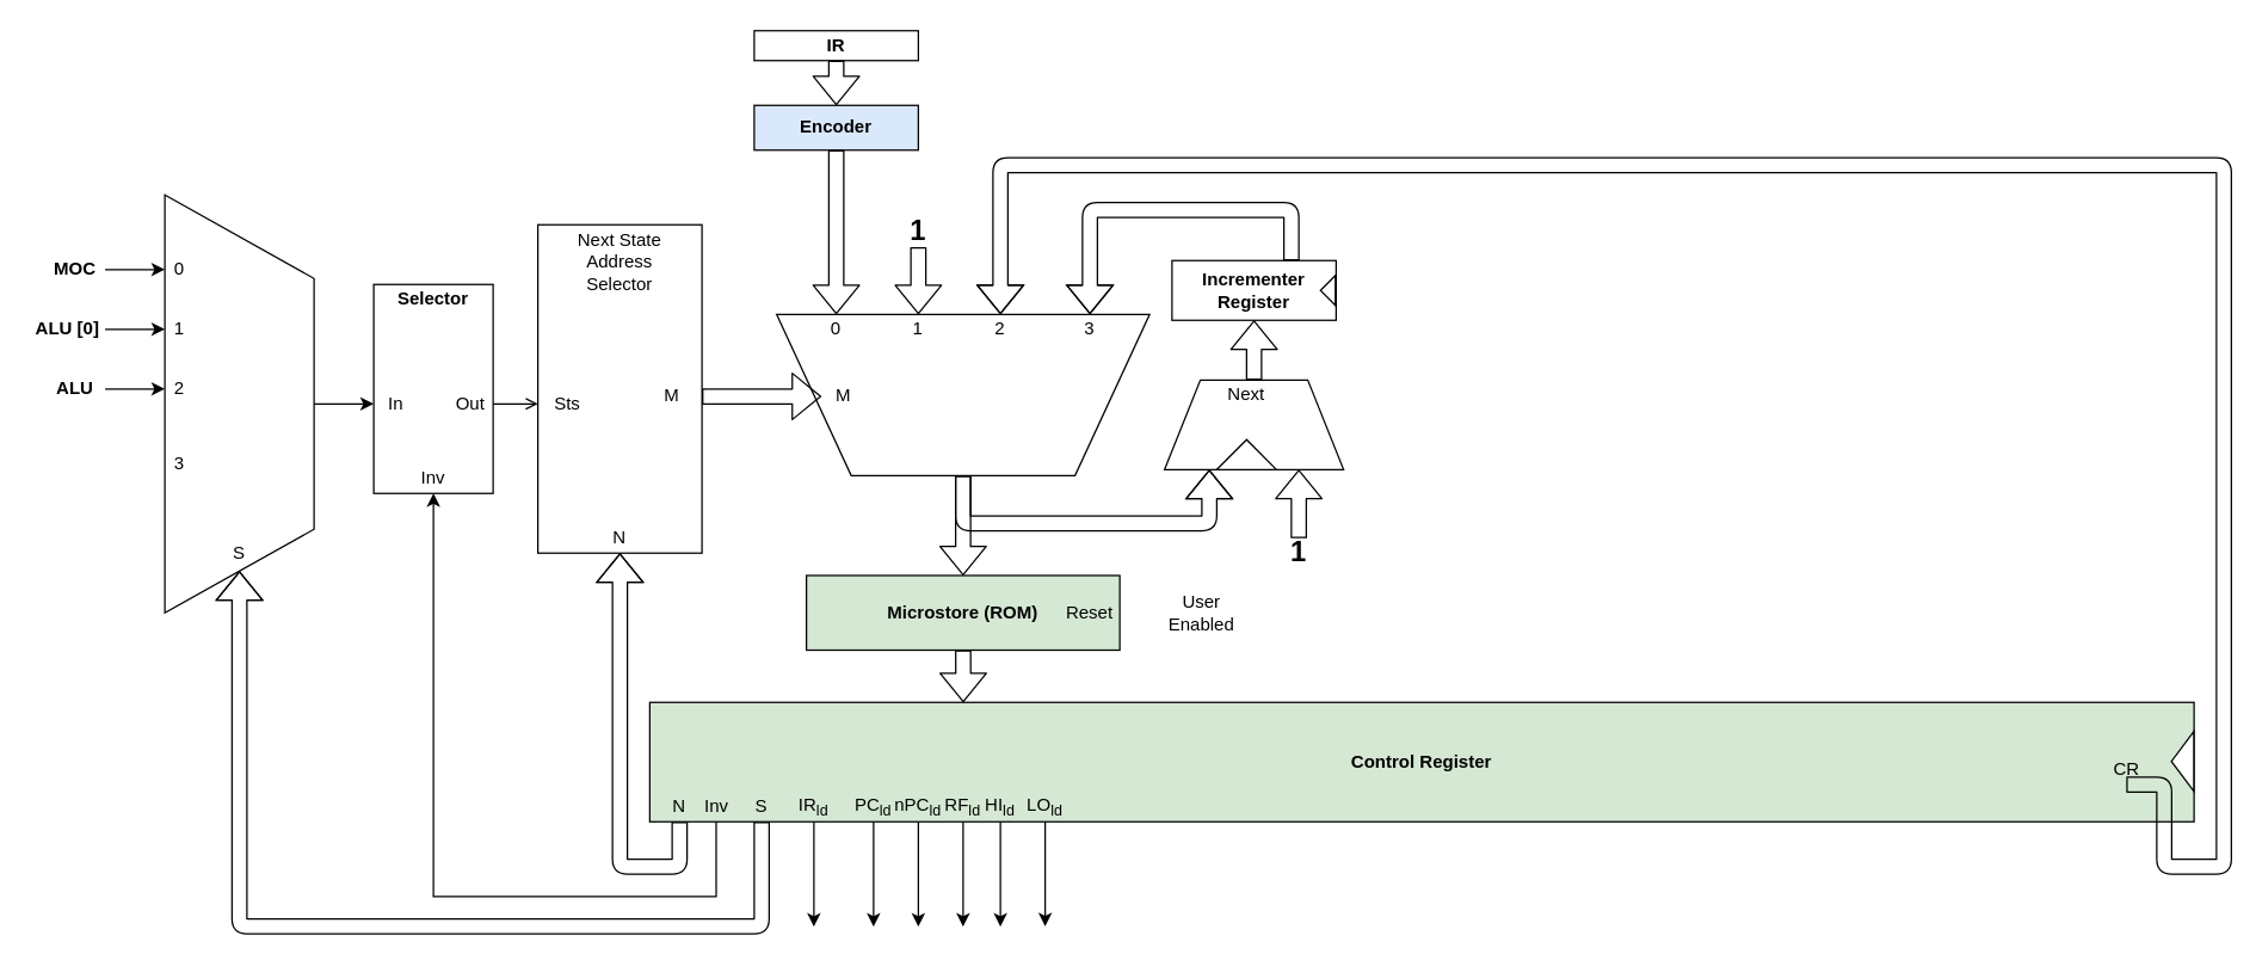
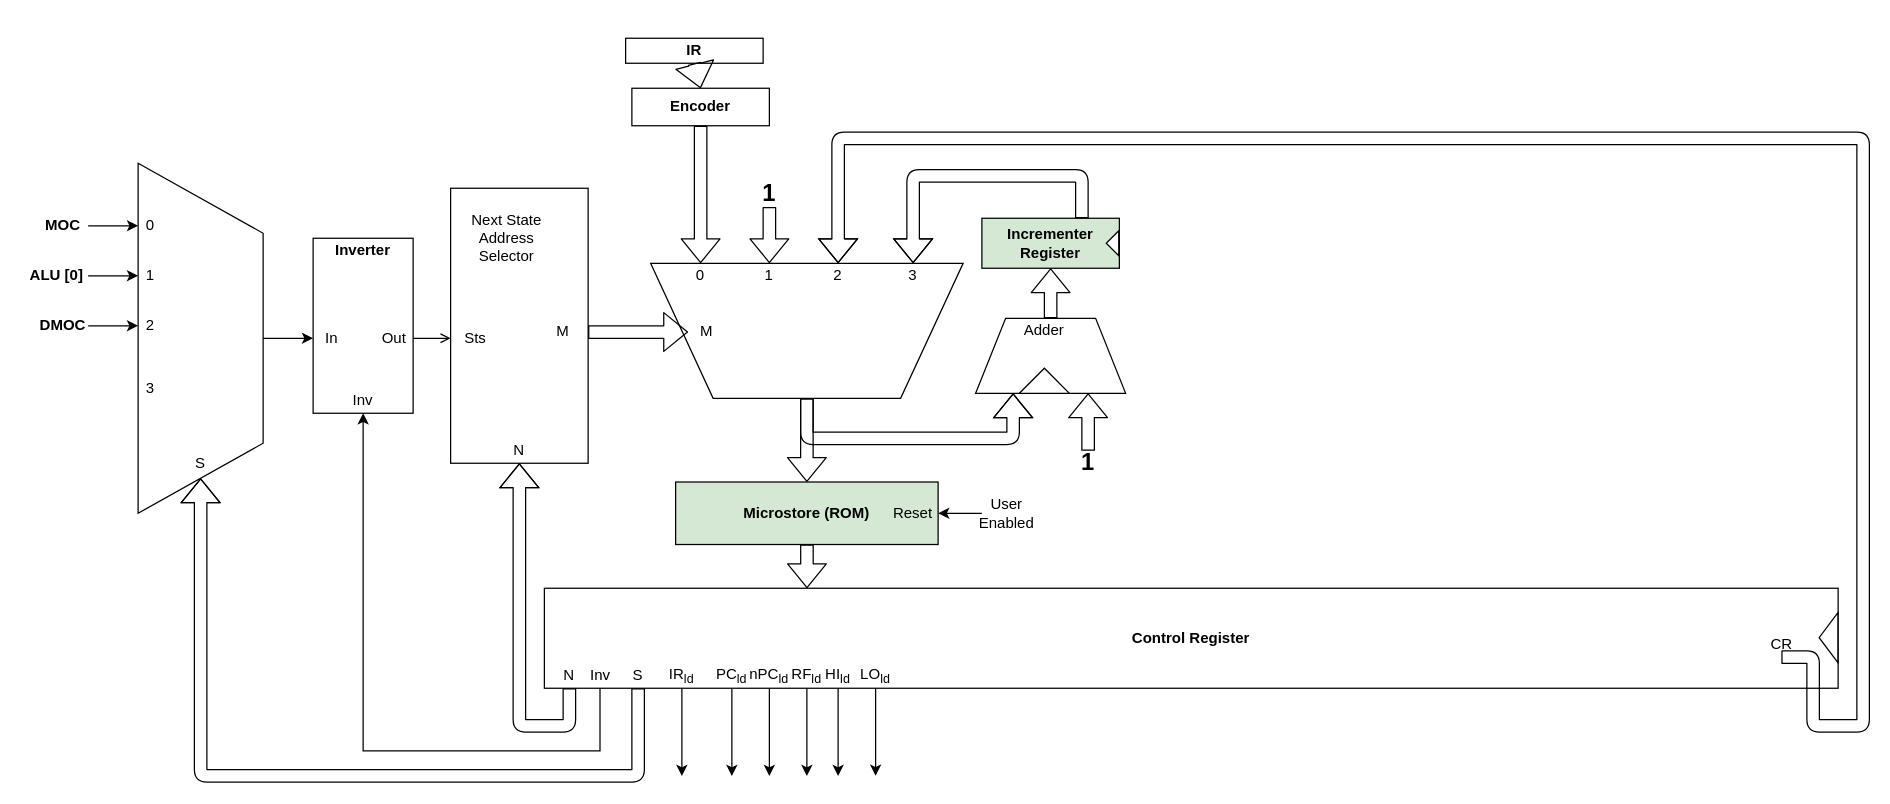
- <mxCell id="6" value="&lt;b&gt;IR&lt;/b&gt;" style="rounded=0;whiteSpace=wrap;html=1;" parent="1" vertex="1"><mxGeometry x="505" y="20" width="110" height="20" as="geometry" /></mxCell>
+ <mxCell id="6" value="&lt;b&gt;IR&lt;/b&gt;" style="rounded=0;whiteSpace=wrap;html=1;" parent="1" vertex="1"><mxGeometry x="500" y="30" width="110" height="20" as="geometry" /></mxCell>
- <mxCell id="5" value="&lt;b&gt;Encoder&lt;/b&gt;" style="rounded=0;whiteSpace=wrap;html=1;fillColor=#dae8fc;" parent="1" vertex="1"><mxGeometry x="505" y="70" width="110" height="30" as="geometry" /></mxCell>
+ <mxCell id="5" value="&lt;b&gt;Encoder&lt;/b&gt;" style="rounded=0;whiteSpace=wrap;html=1;" parent="1" vertex="1"><mxGeometry x="505" y="70" width="110" height="30" as="geometry" /></mxCell>
- <mxCell id="21" value="Next State Address Selector" style="text;html=1;strokeColor=none;fillColor=none;align=center;verticalAlign=middle;whiteSpace=wrap;rounded=0;" parent="1" vertex="1"><mxGeometry x="375" y="150" width="80" height="50" as="geometry" /></mxCell>
+ <mxCell id="21" value="Next State Address Selector" style="text;html=1;strokeColor=none;fillColor=none;align=center;verticalAlign=middle;whiteSpace=wrap;rounded=0;" parent="1" vertex="1"><mxGeometry x="365" y="165" width="80" height="50" as="geometry" /></mxCell>
- <mxCell id="10" value="&lt;b&gt;Incrementer Register&lt;/b&gt;" style="rounded=0;whiteSpace=wrap;html=1;" parent="1" vertex="1"><mxGeometry x="785" y="174" width="110" height="40" as="geometry" /></mxCell>
+ <mxCell id="10" value="&lt;b&gt;Incrementer Register&lt;/b&gt;" style="rounded=0;whiteSpace=wrap;html=1;fillColor=#d5e8d4;" parent="1" vertex="1"><mxGeometry x="785" y="174" width="110" height="40" as="geometry" /></mxCell>
- <mxCell id="17" value="&lt;b&gt;Selector&lt;/b&gt;" style="text;html=1;strokeColor=none;fillColor=none;align=center;verticalAlign=middle;whiteSpace=wrap;rounded=0;" parent="1" vertex="1"><mxGeometry x="270" y="190" width="40" height="20" as="geometry" /></mxCell>
+ <mxCell id="17" value="&lt;b&gt;Inverter&lt;/b&gt;" style="text;html=1;strokeColor=none;fillColor=none;align=center;verticalAlign=middle;whiteSpace=wrap;rounded=0;" parent="1" vertex="1"><mxGeometry x="270" y="190" width="40" height="20" as="geometry" /></mxCell>
- <mxCell id="54" value="&lt;b&gt;ALU&lt;/b&gt;" style="text;html=1;strokeColor=none;fillColor=none;align=center;verticalAlign=middle;whiteSpace=wrap;rounded=0;" vertex="1" parent="1"><mxGeometry x="30" y="250" width="40" height="20" as="geometry" /></mxCell>
+ <mxCell id="54" value="&lt;b&gt;DMOC&lt;/b&gt;" style="text;html=1;strokeColor=none;fillColor=none;align=center;verticalAlign=middle;whiteSpace=wrap;rounded=0;" vertex="1" parent="1"><mxGeometry x="30" y="250" width="40" height="20" as="geometry" /></mxCell>
- <mxCell id="27" value="Next" style="text;html=1;strokeColor=none;fillColor=none;align=center;verticalAlign=middle;whiteSpace=wrap;rounded=0;" vertex="1" parent="1"><mxGeometry x="815" y="254" width="40" height="20" as="geometry" /></mxCell>
+ <mxCell id="27" value="Adder" style="text;html=1;strokeColor=none;fillColor=none;align=center;verticalAlign=middle;whiteSpace=wrap;rounded=0;" vertex="1" parent="1"><mxGeometry x="815" y="254" width="40" height="20" as="geometry" /></mxCell>
+ <mxCell id="60" value="" style="endArrow=classic;html=1;entryX=1;entryY=0.5;entryDx=0;entryDy=0;exitX=0;exitY=0.5;exitDx=0;exitDy=0;" edge="1" parent="1" source="61" target="59"><mxGeometry width="50" height="50" relative="1" as="geometry"><mxPoint x="790" y="410" as="sourcePoint" /><mxPoint x="830" y="400" as="targetPoint" /></mxGeometry></mxCell>
- <mxCell id="9" value="&lt;b&gt;Control Register&lt;/b&gt;" style="rounded=0;whiteSpace=wrap;html=1;fillColor=#d5e8d4;" parent="1" vertex="1"><mxGeometry x="435" y="470" width="1035" height="80" as="geometry" /></mxCell>
+ <mxCell id="9" value="&lt;b&gt;Control Register&lt;/b&gt;" style="rounded=0;whiteSpace=wrap;html=1;" parent="1" vertex="1"><mxGeometry x="435" y="470" width="1035" height="80" as="geometry" /></mxCell>
